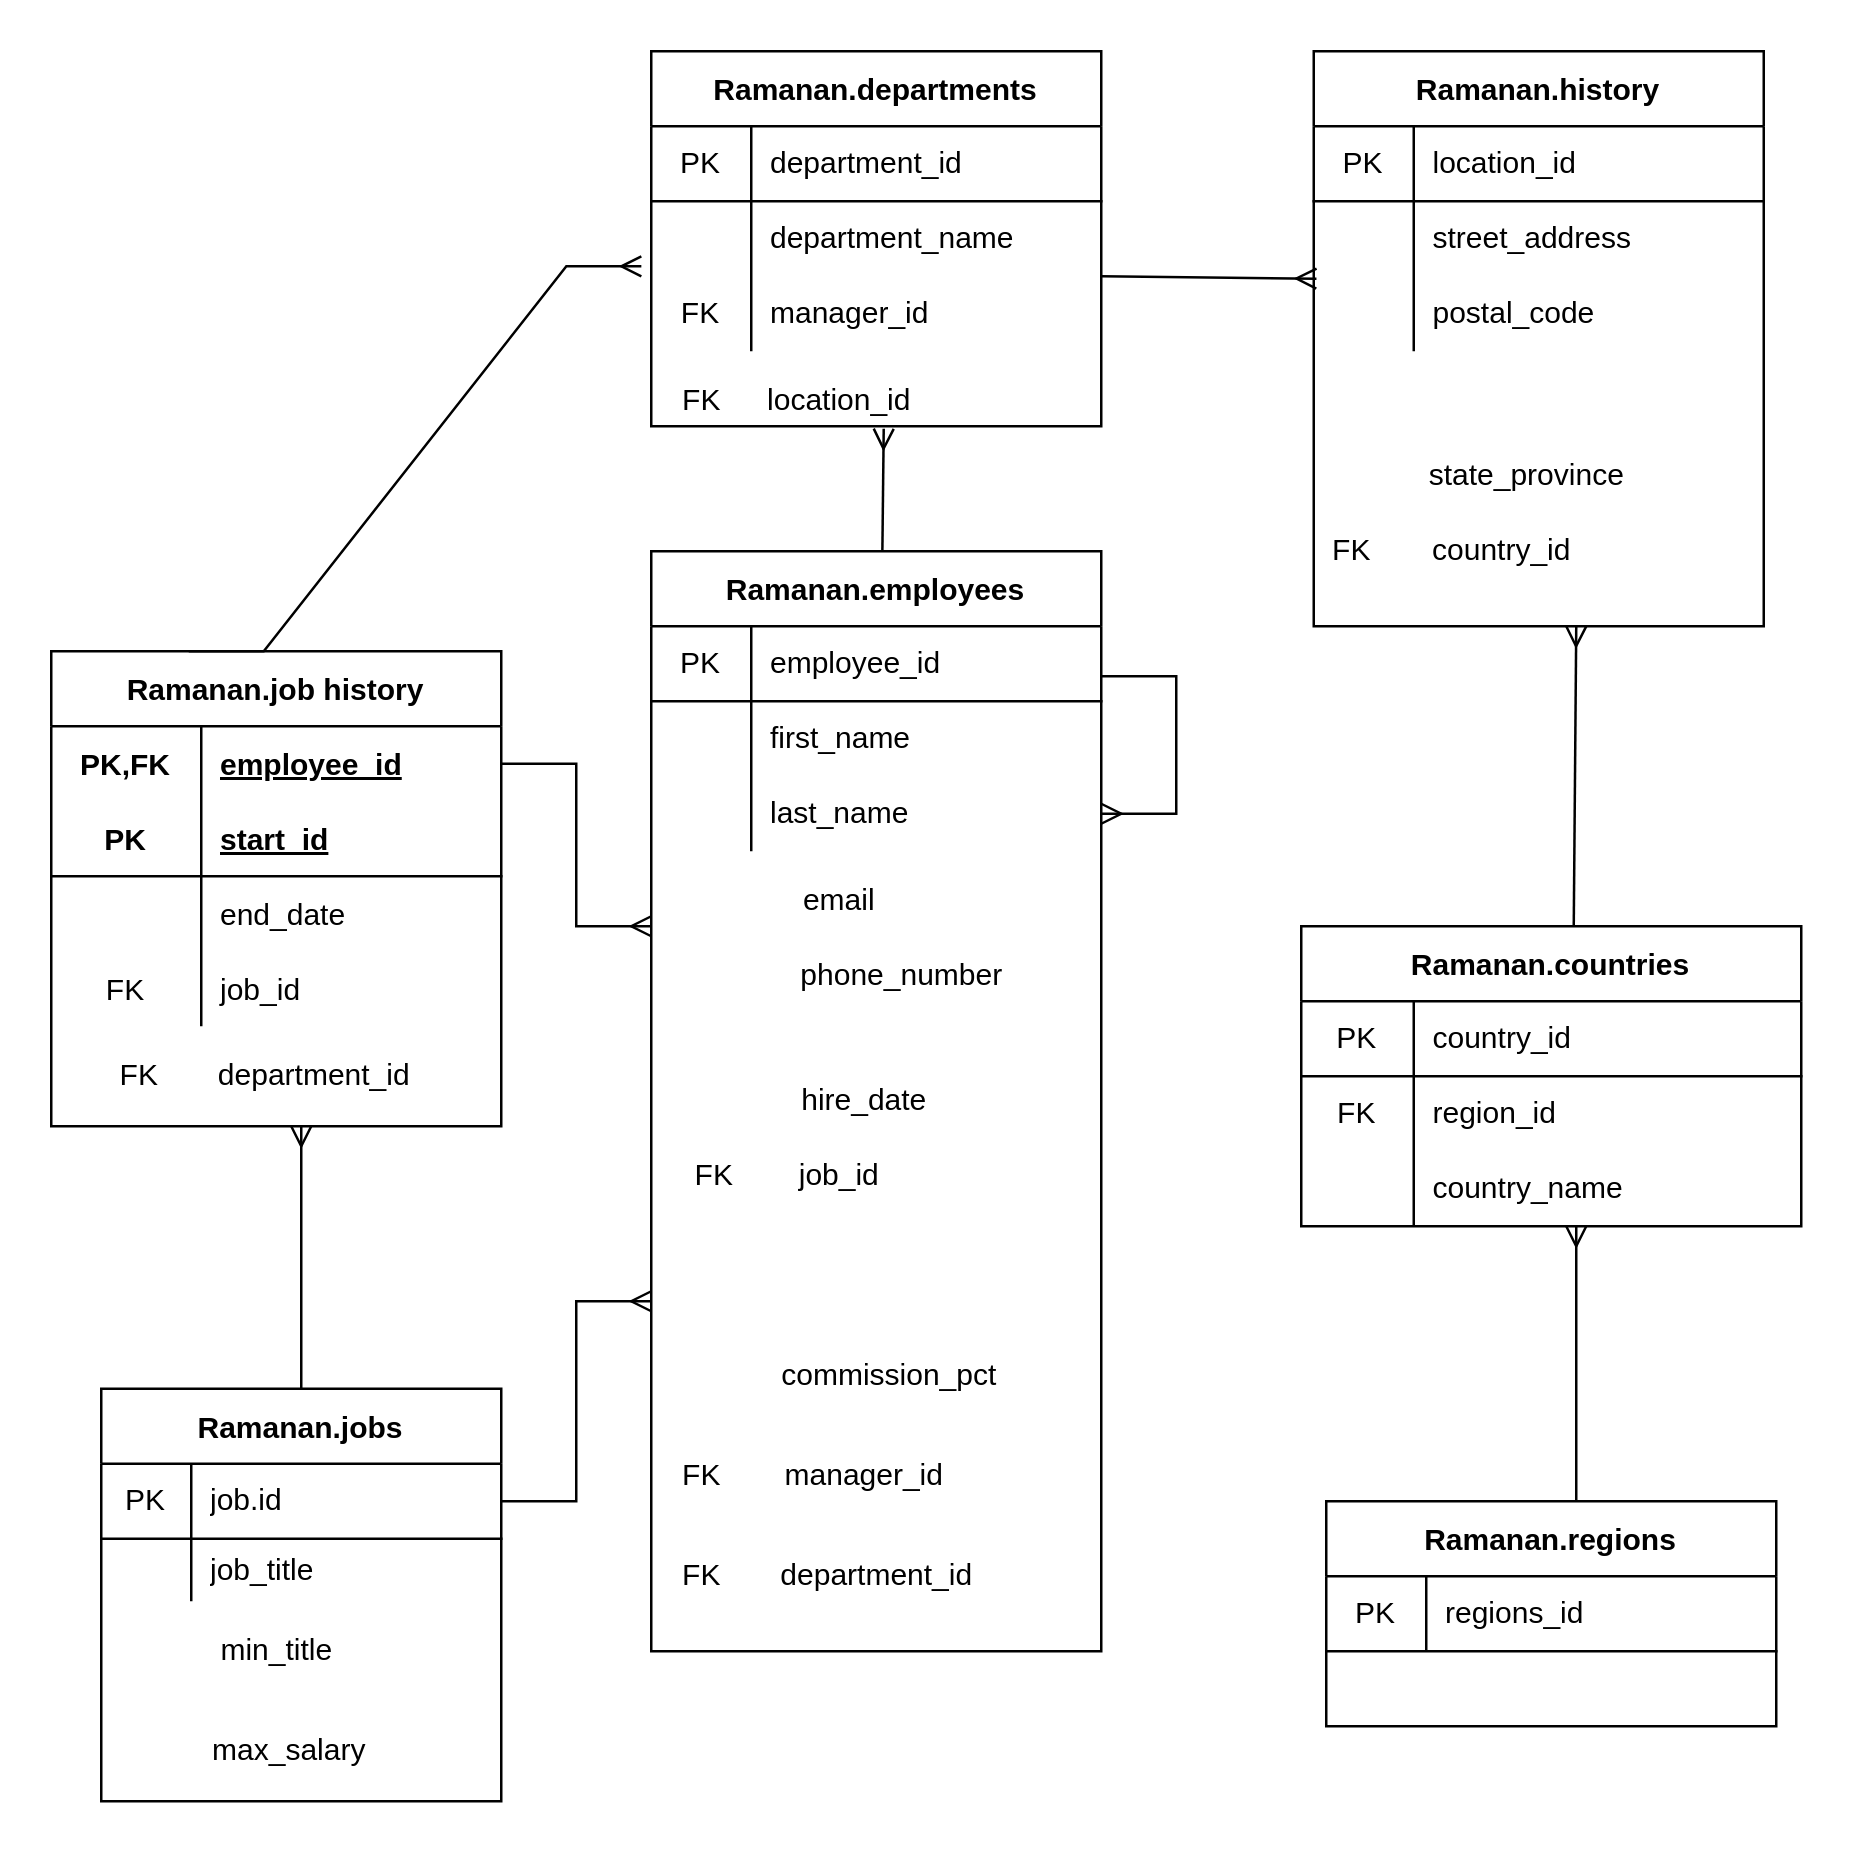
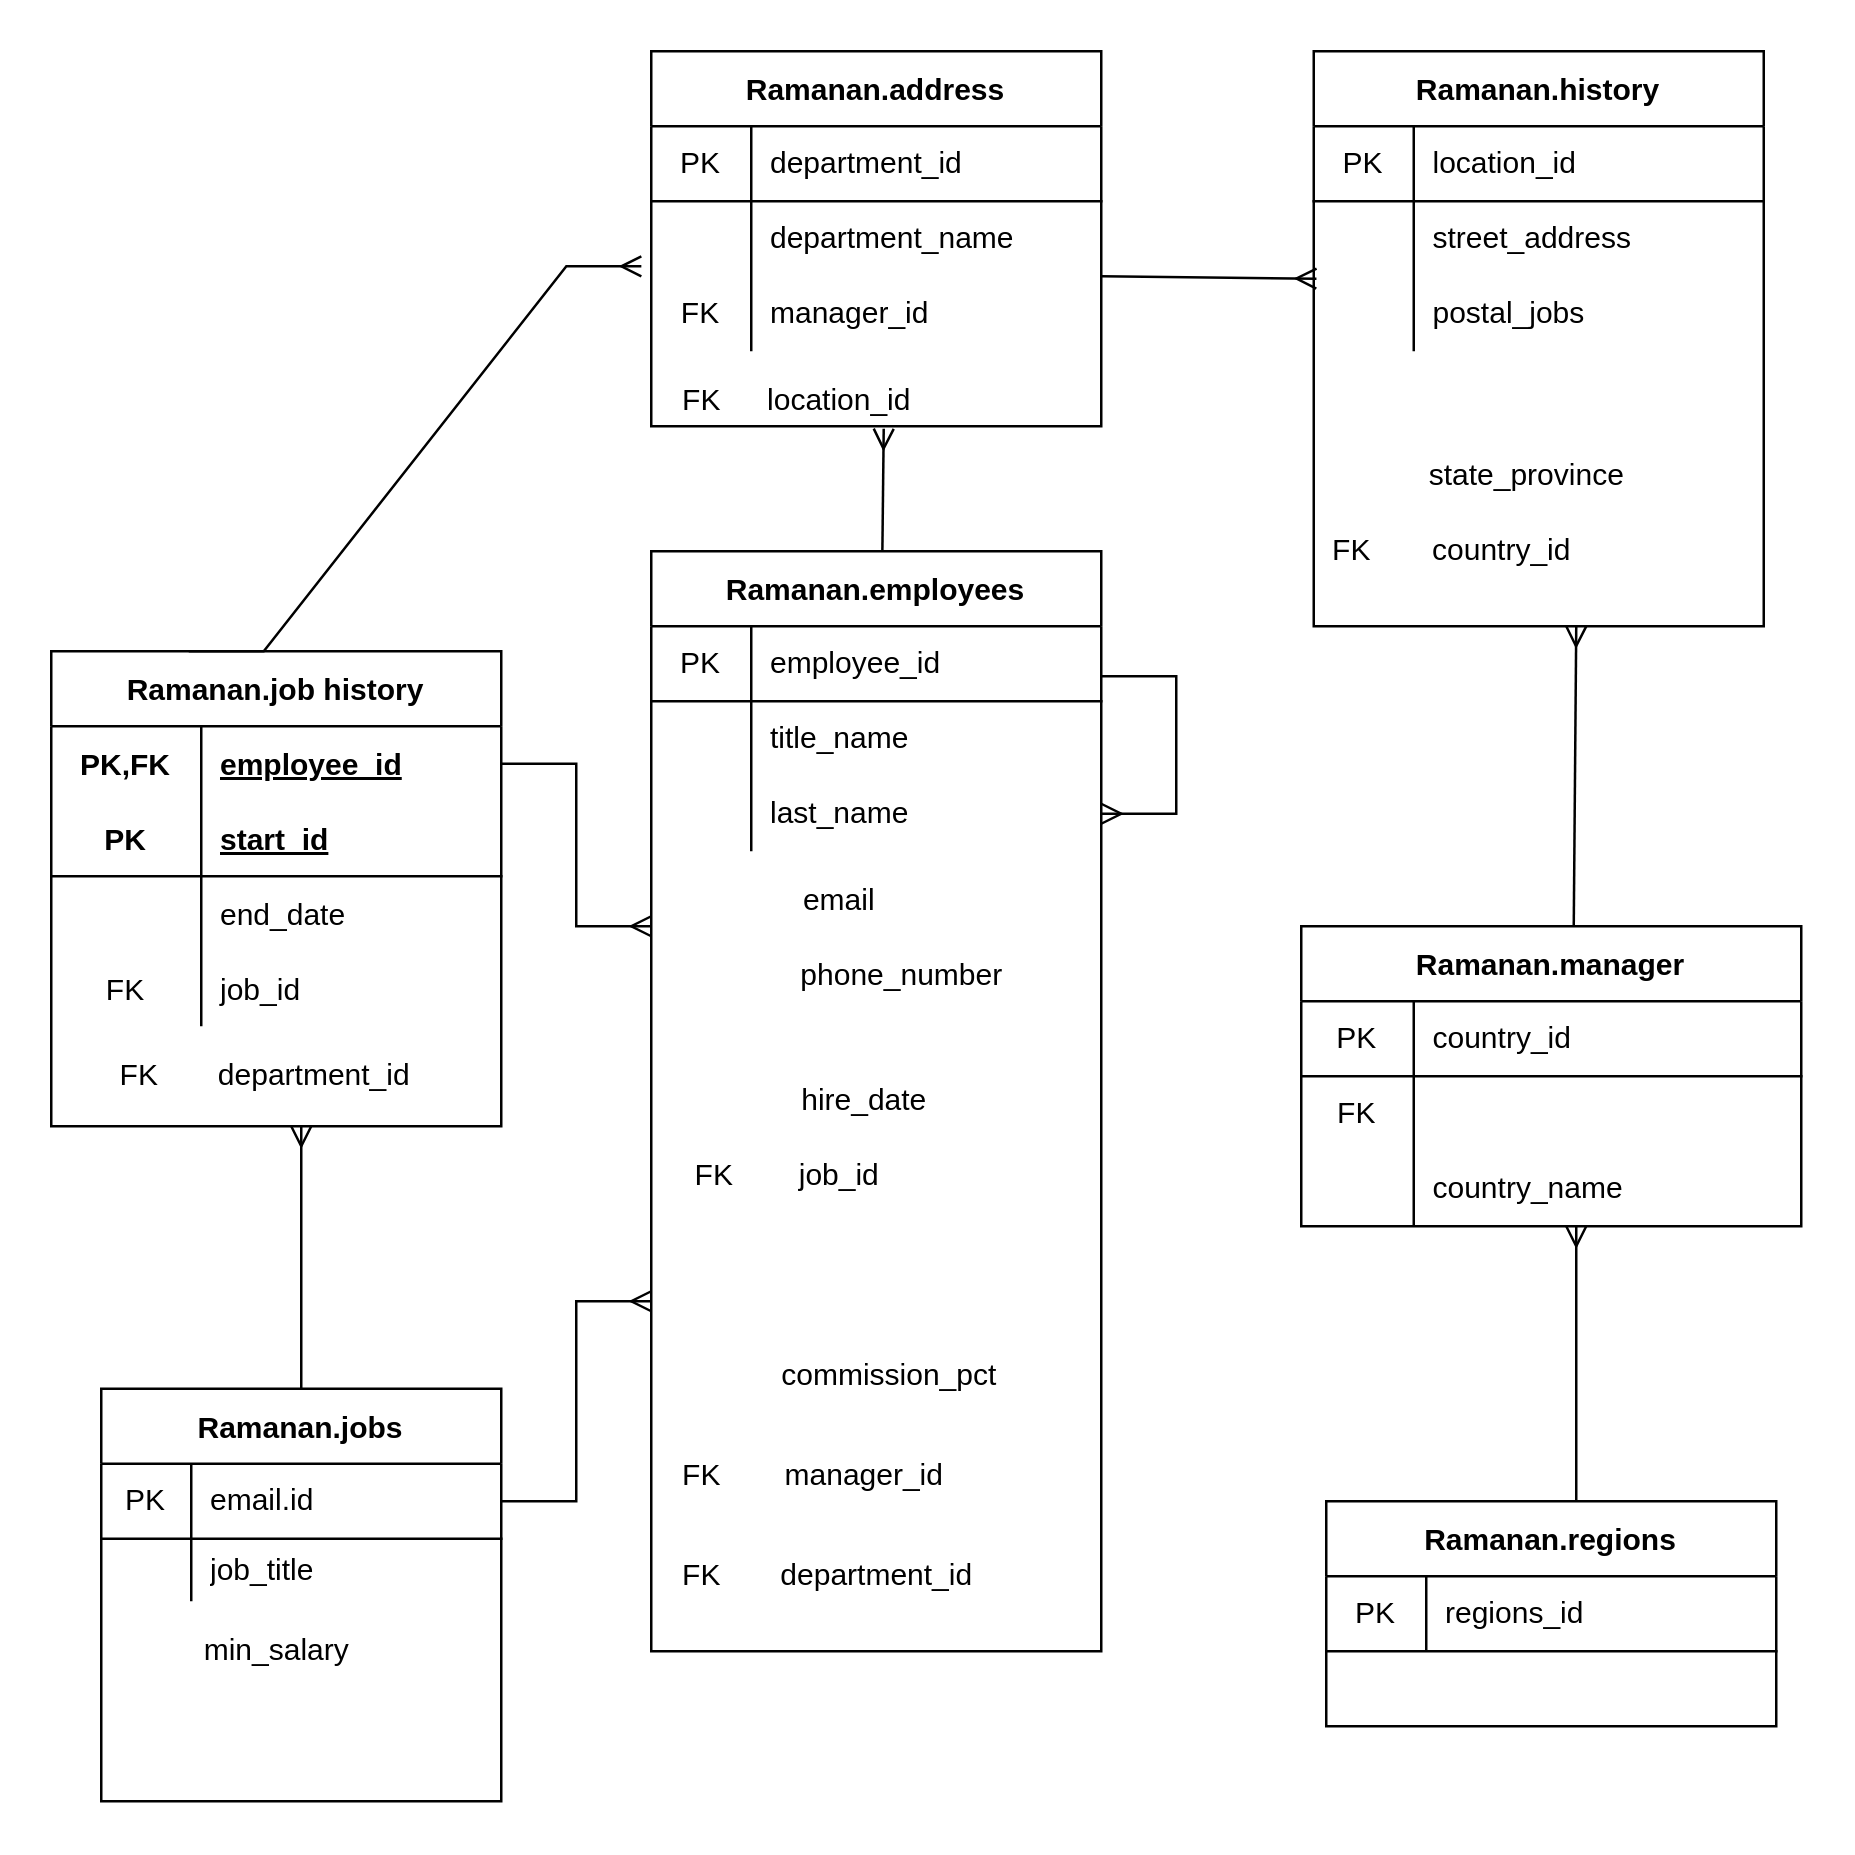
- <mxCell id="37" value="Ramanan.departments" style="shape=table;startSize=30;container=1;collapsible=0;childLayout=tableLayout;fixedRows=1;rowLines=0;fontStyle=1;align=center;pointerEvents=1;" parent="1" vertex="1"><mxGeometry x="260" y="20" width="180" height="150" as="geometry" /></mxCell>
+ <mxCell id="37" value="Ramanan.address" style="shape=table;startSize=30;container=1;collapsible=0;childLayout=tableLayout;fixedRows=1;rowLines=0;fontStyle=1;align=center;pointerEvents=1;" parent="1" vertex="1"><mxGeometry x="260" y="20" width="180" height="150" as="geometry" /></mxCell>
- <mxCell id="36" value="postal_code" style="shape=partialRectangle;html=1;whiteSpace=wrap;connectable=0;fillColor=none;top=0;left=0;bottom=0;right=0;align=left;spacingLeft=6;overflow=hidden;pointerEvents=1;" parent="34" vertex="1"><mxGeometry x="40" width="140" height="30" as="geometry"><mxRectangle width="140" height="30" as="alternateBounds" /></mxGeometry></mxCell>
+ <mxCell id="36" value="postal_jobs" style="shape=partialRectangle;html=1;whiteSpace=wrap;connectable=0;fillColor=none;top=0;left=0;bottom=0;right=0;align=left;spacingLeft=6;overflow=hidden;pointerEvents=1;" parent="34" vertex="1"><mxGeometry x="40" width="140" height="30" as="geometry"><mxRectangle width="140" height="30" as="alternateBounds" /></mxGeometry></mxCell>
- <mxCell id="53" value="first_name" style="shape=partialRectangle;html=1;whiteSpace=wrap;connectable=0;fillColor=none;top=0;left=0;bottom=0;right=0;align=left;spacingLeft=6;overflow=hidden;pointerEvents=1;" parent="51" vertex="1"><mxGeometry x="40" width="140" height="30" as="geometry"><mxRectangle width="140" height="30" as="alternateBounds" /></mxGeometry></mxCell>
+ <mxCell id="53" value="title_name" style="shape=partialRectangle;html=1;whiteSpace=wrap;connectable=0;fillColor=none;top=0;left=0;bottom=0;right=0;align=left;spacingLeft=6;overflow=hidden;pointerEvents=1;" parent="51" vertex="1"><mxGeometry x="40" width="140" height="30" as="geometry"><mxRectangle width="140" height="30" as="alternateBounds" /></mxGeometry></mxCell>
- <mxCell id="17" value="Ramanan.countries" style="shape=table;startSize=30;container=1;collapsible=0;childLayout=tableLayout;fixedRows=1;rowLines=0;fontStyle=1;align=center;pointerEvents=1;" parent="1" vertex="1"><mxGeometry x="520" y="370" width="200" height="120" as="geometry" /></mxCell>
+ <mxCell id="17" value="Ramanan.manager" style="shape=table;startSize=30;container=1;collapsible=0;childLayout=tableLayout;fixedRows=1;rowLines=0;fontStyle=1;align=center;pointerEvents=1;" parent="1" vertex="1"><mxGeometry x="520" y="370" width="200" height="120" as="geometry" /></mxCell>
- <mxCell id="23" value="region_id" style="shape=partialRectangle;html=1;whiteSpace=wrap;connectable=0;fillColor=none;top=0;left=0;bottom=0;right=0;align=left;spacingLeft=6;overflow=hidden;pointerEvents=1;" parent="21" vertex="1"><mxGeometry x="45" width="155" height="30" as="geometry"><mxRectangle width="155" height="30" as="alternateBounds" /></mxGeometry></mxCell>
- <mxCell id="5" value="job.id" style="shape=partialRectangle;html=1;whiteSpace=wrap;connectable=0;fillColor=none;top=0;left=0;bottom=0;right=0;align=left;spacingLeft=6;overflow=hidden;pointerEvents=1;" parent="3" vertex="1"><mxGeometry x="36" width="124" height="30" as="geometry"><mxRectangle width="124" height="30" as="alternateBounds" /></mxGeometry></mxCell>
+ <mxCell id="5" value="email.id" style="shape=partialRectangle;html=1;whiteSpace=wrap;connectable=0;fillColor=none;top=0;left=0;bottom=0;right=0;align=left;spacingLeft=6;overflow=hidden;pointerEvents=1;" parent="3" vertex="1"><mxGeometry x="36" width="124" height="30" as="geometry"><mxRectangle width="124" height="30" as="alternateBounds" /></mxGeometry></mxCell>
- <mxCell id="9" value="min_title" style="text;html=1;align=center;verticalAlign=middle;resizable=0;points=[];autosize=1;strokeColor=none;fillColor=none;" parent="1" vertex="1"><mxGeometry x="75" y="650" width="70" height="20" as="geometry" /></mxCell>
+ <mxCell id="9" value="min_salary" style="text;html=1;align=center;verticalAlign=middle;resizable=0;points=[];autosize=1;strokeColor=none;fillColor=none;" parent="1" vertex="1"><mxGeometry x="75" y="650" width="70" height="20" as="geometry" /></mxCell>
- <mxCell id="10" value="max_salary" style="text;html=1;align=center;verticalAlign=middle;resizable=0;points=[];autosize=1;strokeColor=none;fillColor=none;" parent="1" vertex="1"><mxGeometry x="75" y="690" width="80" height="20" as="geometry" /></mxCell>
